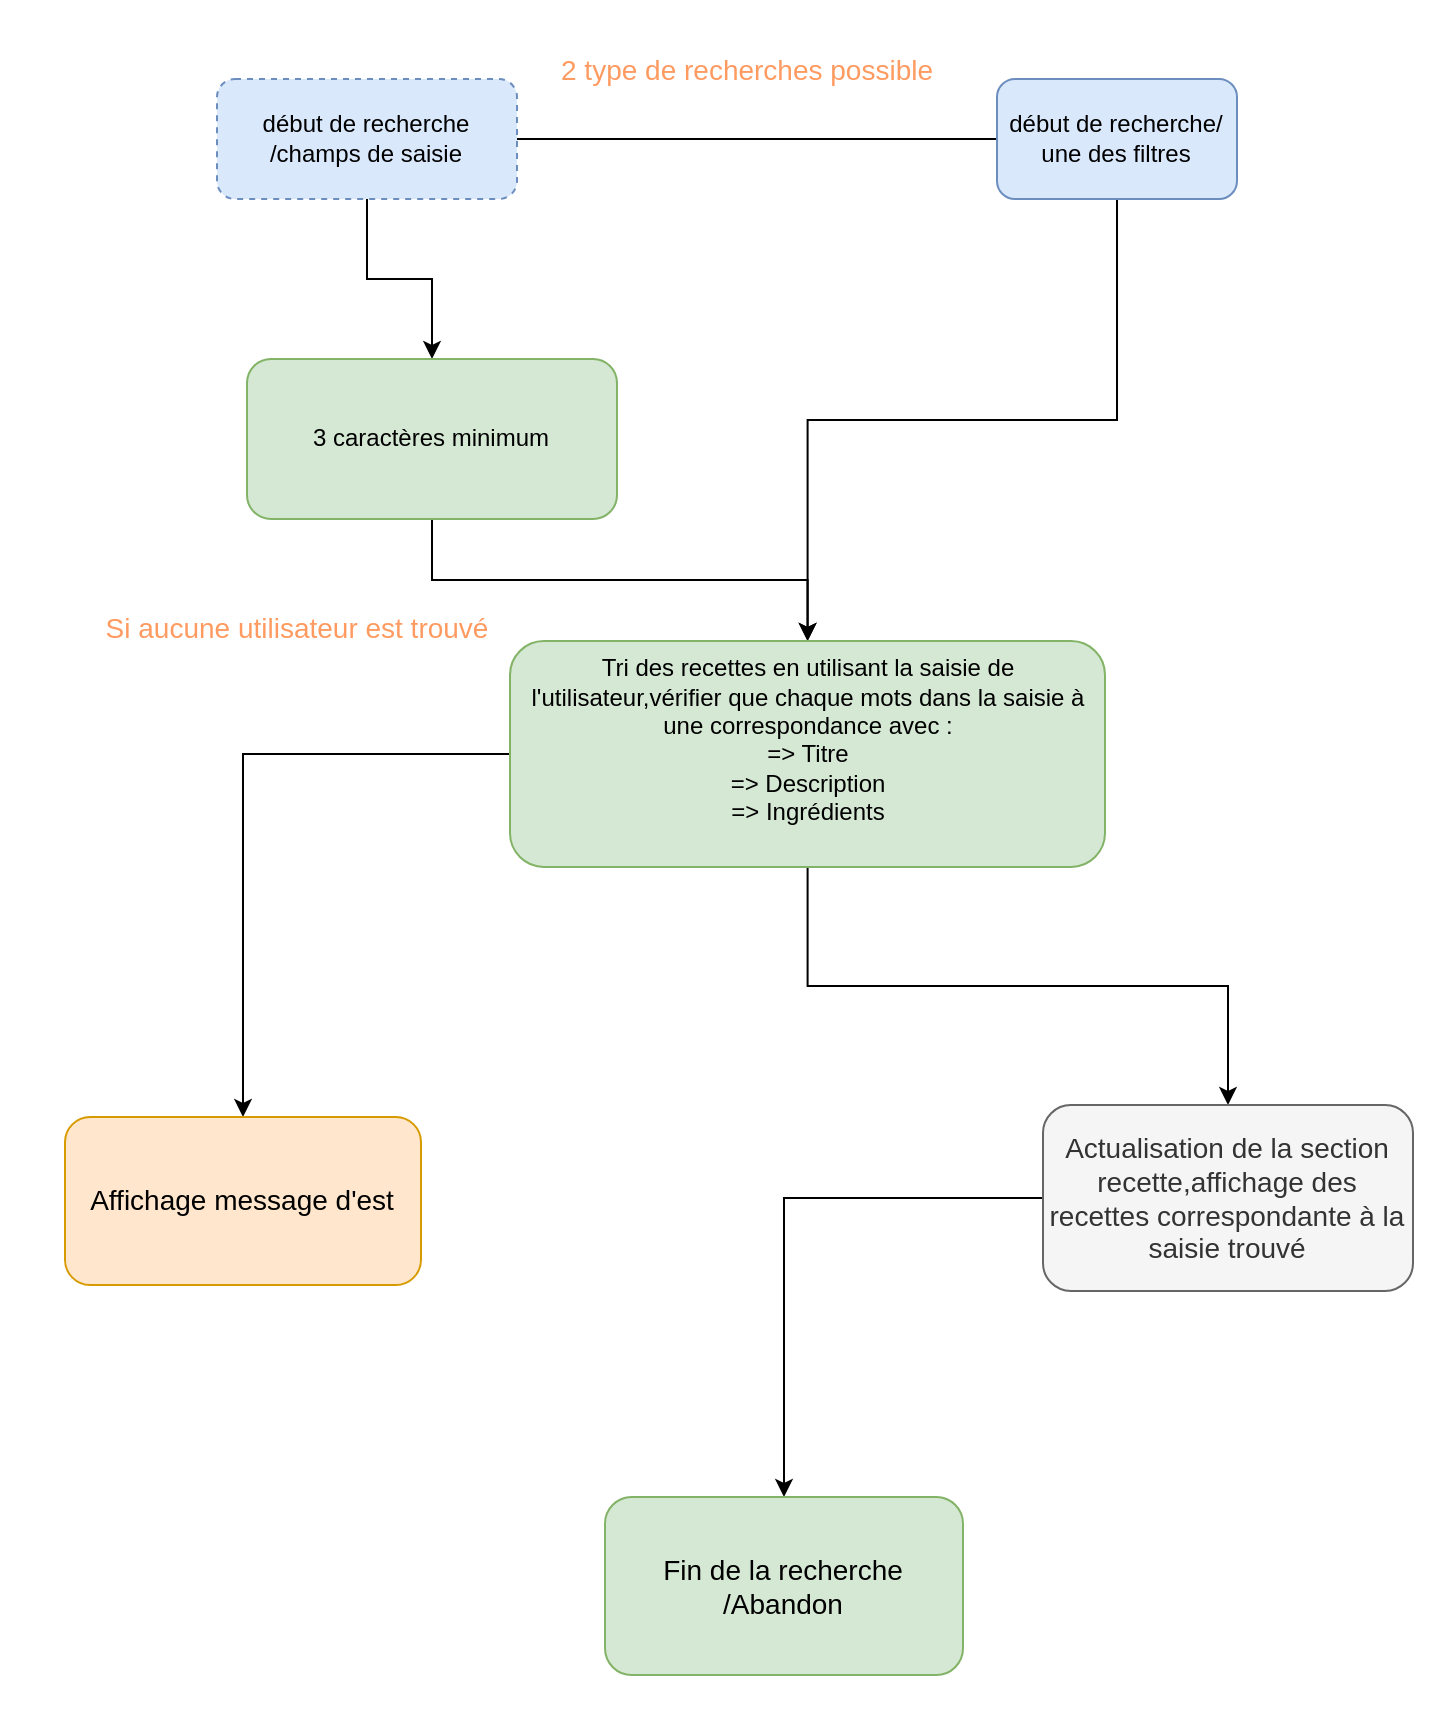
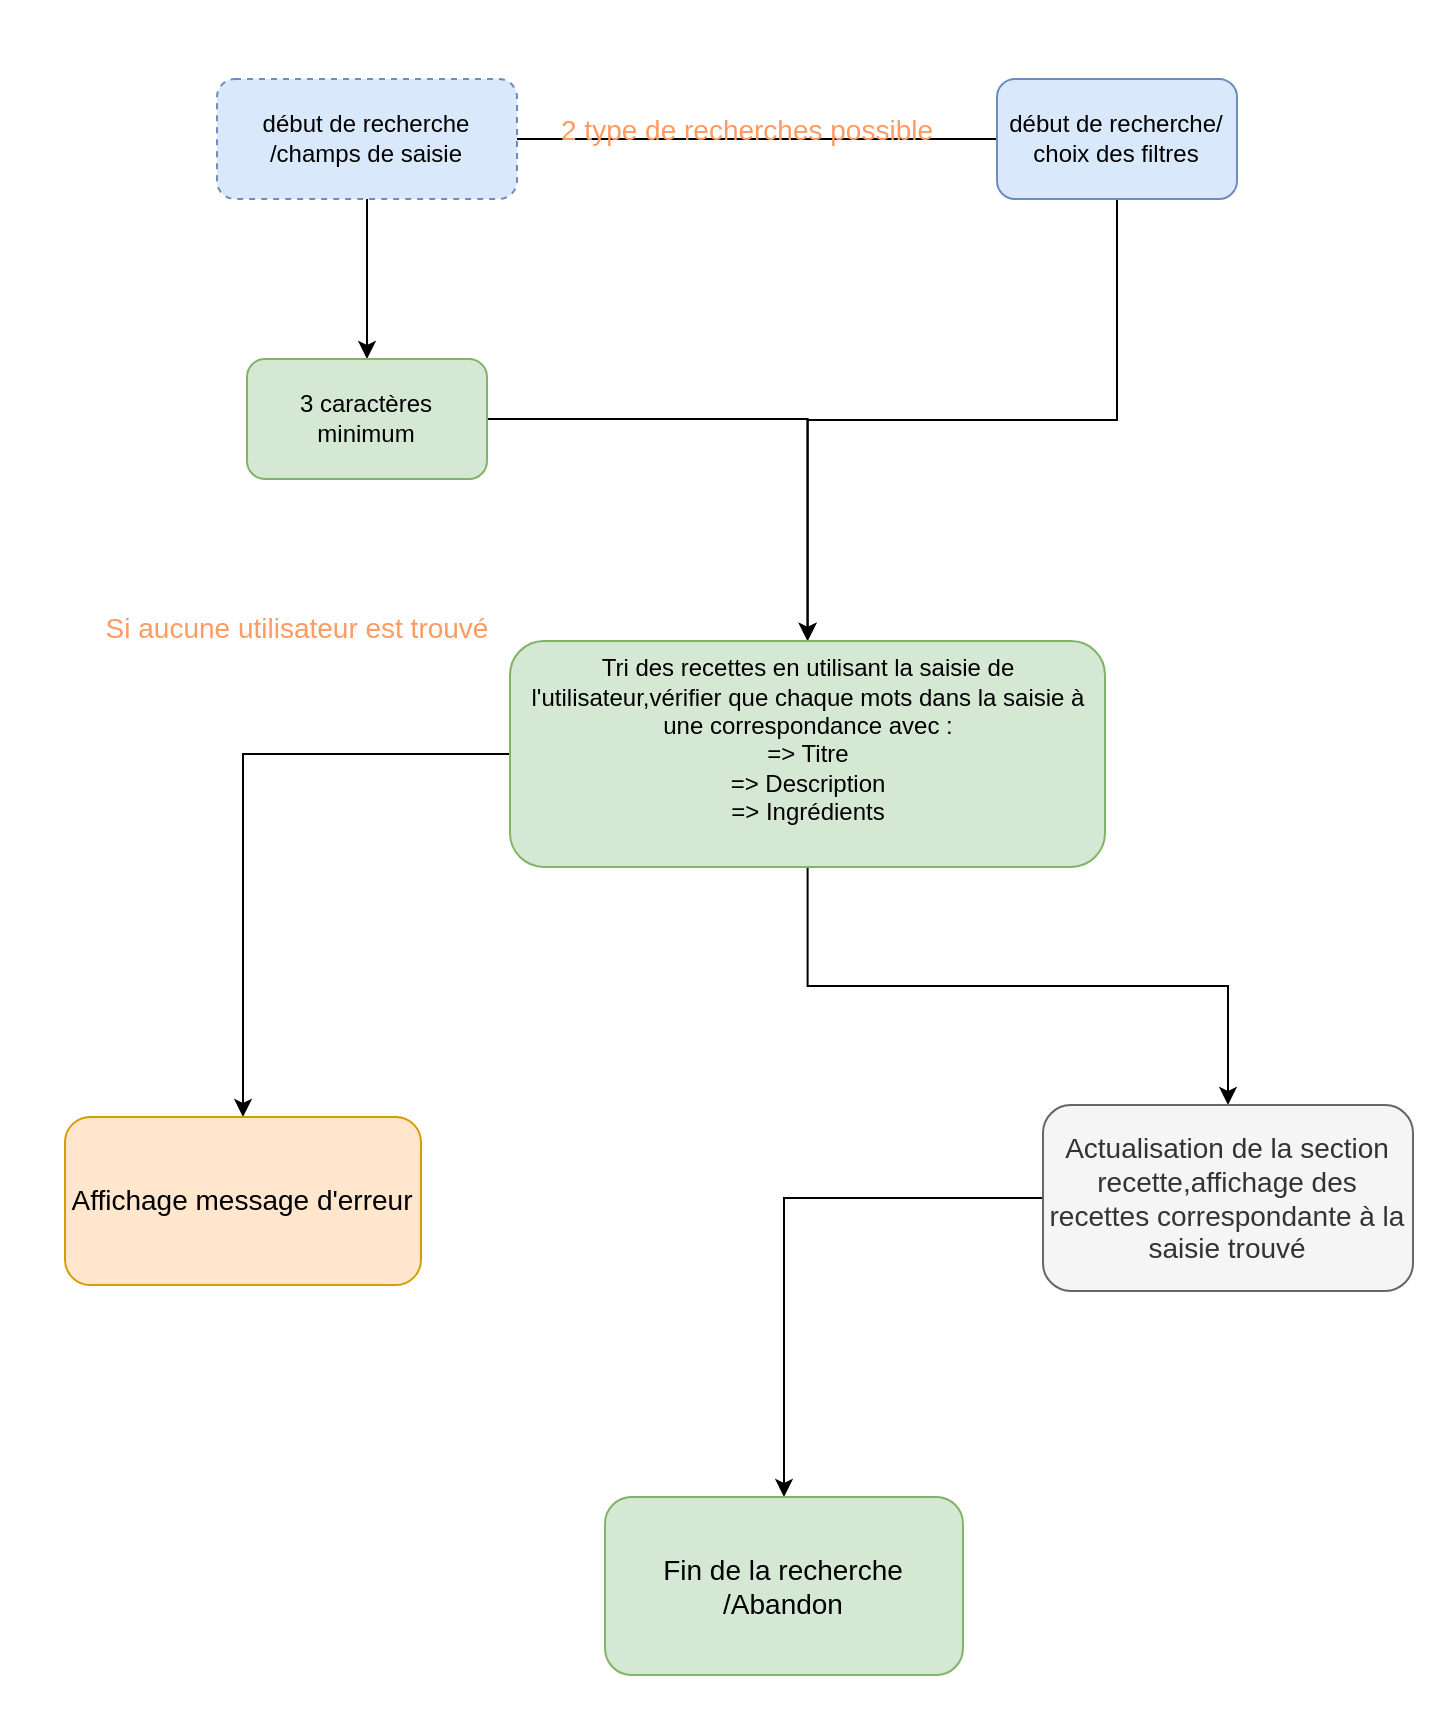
- <mxCell id="7" value="&lt;font data-darkreader-inline-color=&quot;&quot; color=&quot;#ff9b61&quot; style=&quot;font-size: 14px; --darkreader-inline-color: #ff995d;&quot;&gt;2 type de recherches possible&lt;/font&gt;" style="text;html=1;align=center;verticalAlign=middle;resizable=0;points=[];autosize=1;strokeColor=none;fillColor=none;" parent="1" vertex="1"><mxGeometry x="269" y="20" width="208" height="29" as="geometry" /></mxCell>
+ <mxCell id="7" value="&lt;font data-darkreader-inline-color=&quot;&quot; color=&quot;#ff9b61&quot; style=&quot;font-size: 14px; --darkreader-inline-color: #ff995d;&quot;&gt;2 type de recherches possible&lt;/font&gt;" style="text;html=1;align=center;verticalAlign=middle;resizable=0;points=[];autosize=1;strokeColor=none;fillColor=none;" parent="1" vertex="1"><mxGeometry x="269" y="50" width="208" height="29" as="geometry" /></mxCell>
- <mxCell id="6" value="&lt;div&gt;début de recherche/&lt;/div&gt;&lt;div&gt;une des filtres&lt;br&gt;&lt;/div&gt;" style="rounded=1;whiteSpace=wrap;html=1;fillColor=#dae8fc;strokeColor=#6c8ebf;" parent="1" vertex="1"><mxGeometry x="498" y="39" width="120" height="60" as="geometry" /></mxCell>
+ <mxCell id="6" value="&lt;div&gt;début de recherche/&lt;/div&gt;&lt;div&gt;choix des filtres&lt;br&gt;&lt;/div&gt;" style="rounded=1;whiteSpace=wrap;html=1;fillColor=#dae8fc;strokeColor=#6c8ebf;" parent="1" vertex="1"><mxGeometry x="498" y="39" width="120" height="60" as="geometry" /></mxCell>
- <mxCell id="9" value="3 caractères minimum" style="whiteSpace=wrap;html=1;rounded=1;fillColor=#d5e8d4;strokeColor=#82b366;" parent="1" vertex="1"><mxGeometry x="123" y="179" width="185" height="80" as="geometry" /></mxCell>
+ <mxCell id="9" value="3 caractères minimum" style="whiteSpace=wrap;html=1;rounded=1;fillColor=#d5e8d4;strokeColor=#82b366;" parent="1" vertex="1"><mxGeometry x="123" y="179" width="120" height="60" as="geometry" /></mxCell>
- <mxCell id="15" value="&lt;font style=&quot;font-size: 14px;&quot;&gt;Affichage message d'est&lt;/font&gt;" style="rounded=1;whiteSpace=wrap;html=1;fillColor=#ffe6cc;strokeColor=#d79b00;" parent="1" vertex="1"><mxGeometry x="32" y="558" width="178" height="84" as="geometry" /></mxCell>
+ <mxCell id="15" value="&lt;font style=&quot;font-size: 14px;&quot;&gt;Affichage message d'erreur&lt;/font&gt;" style="rounded=1;whiteSpace=wrap;html=1;fillColor=#ffe6cc;strokeColor=#d79b00;" parent="1" vertex="1"><mxGeometry x="32" y="558" width="178" height="84" as="geometry" /></mxCell>
